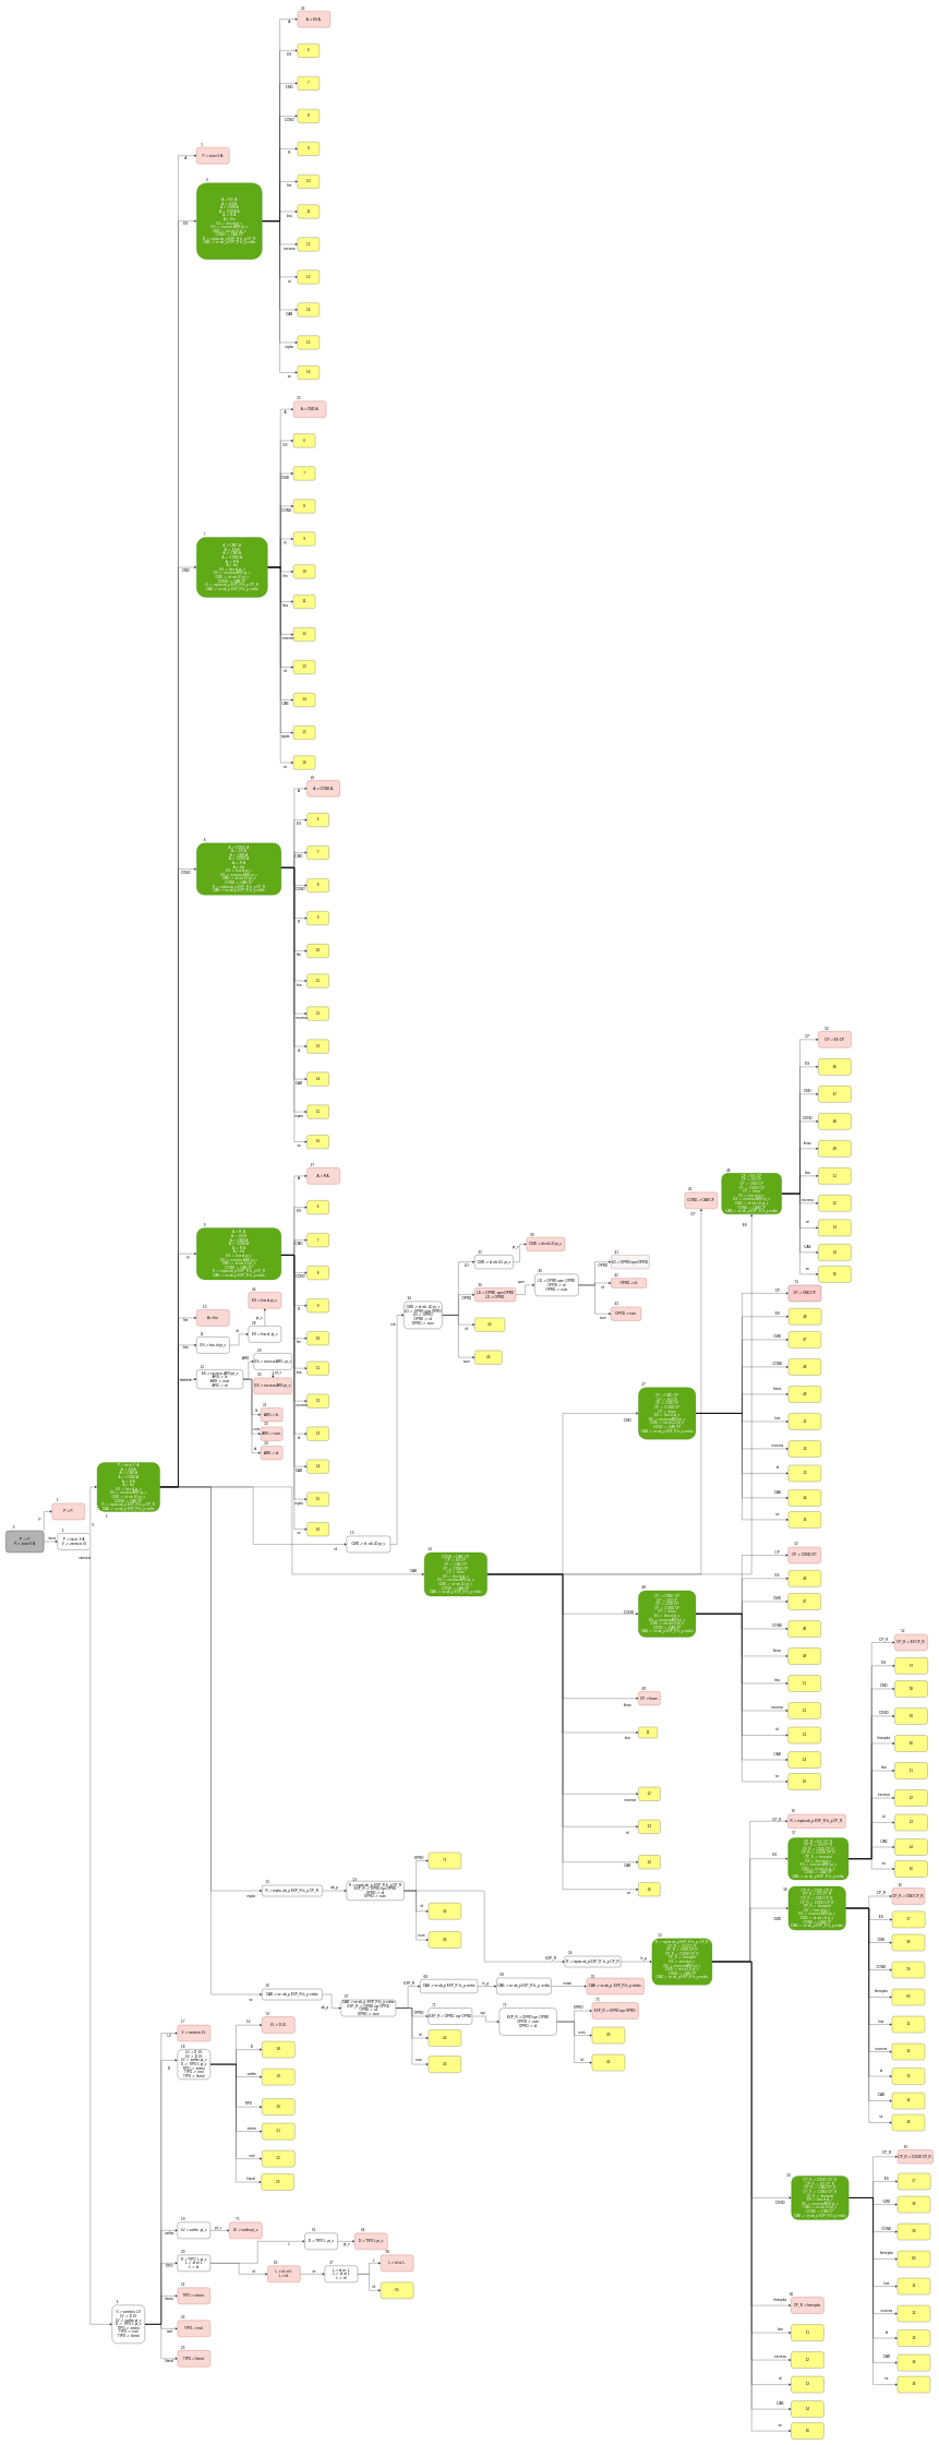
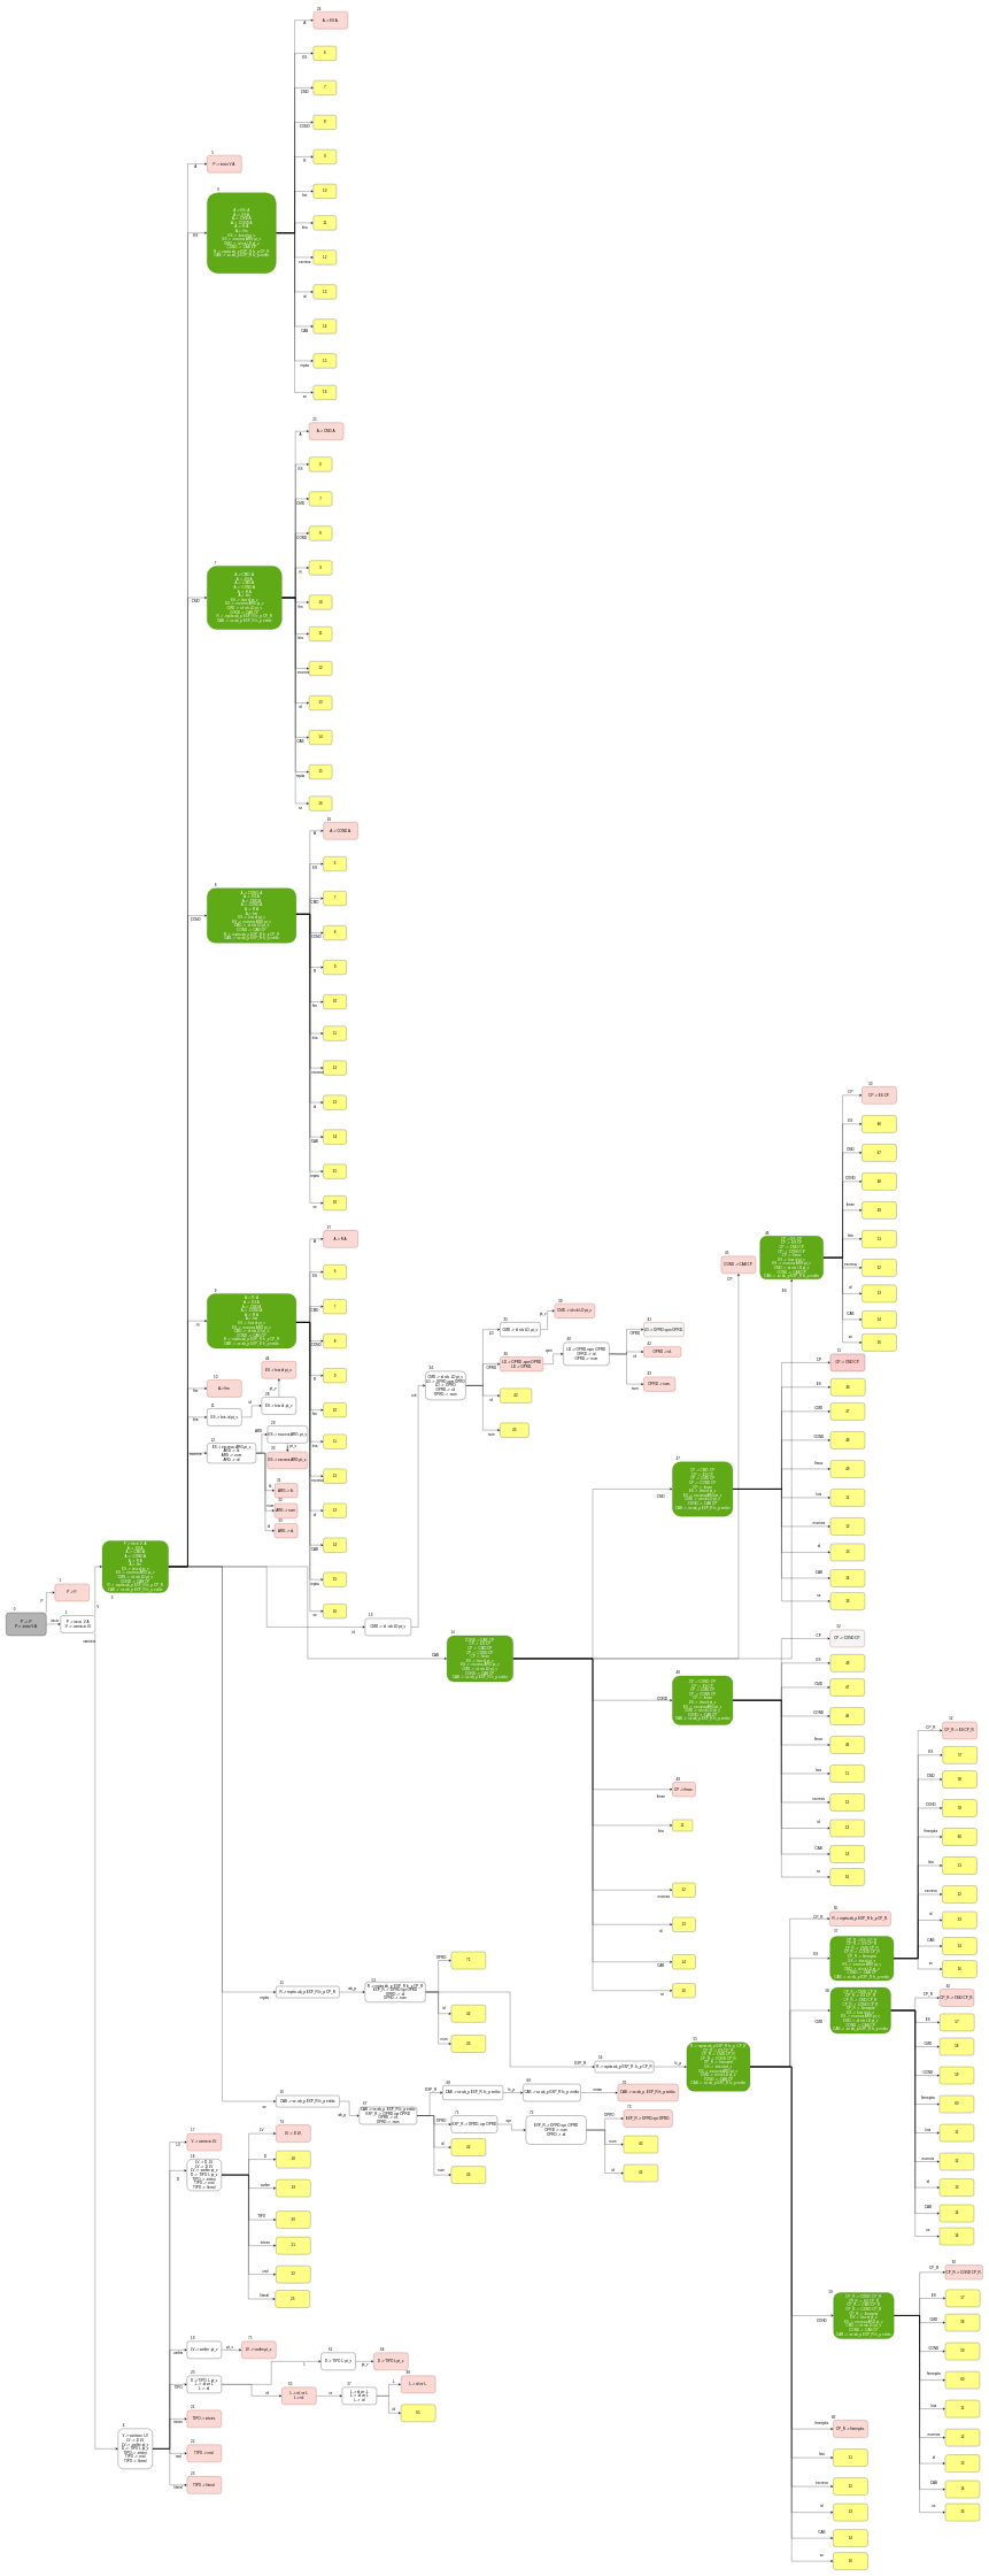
- <mxCell id="428" value="CP -&amp;gt; COND CP." style="rounded=1;whiteSpace=wrap;html=1;fillColor=#fad9d5;strokeColor=#ae4132;" parent="1" vertex="1"><mxGeometry x="2889" y="5670" width="120" height="60" as="geometry" /></mxCell>
+ <mxCell id="428" value="CP -&amp;gt; COND CP." style="rounded=1;whiteSpace=wrap;html=1;fillColor=#f5f5f5;strokeColor=#ae4132;" parent="1" vertex="1"><mxGeometry x="2889" y="5670" width="120" height="60" as="geometry" /></mxCell>
